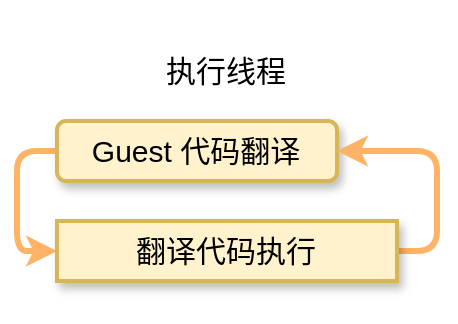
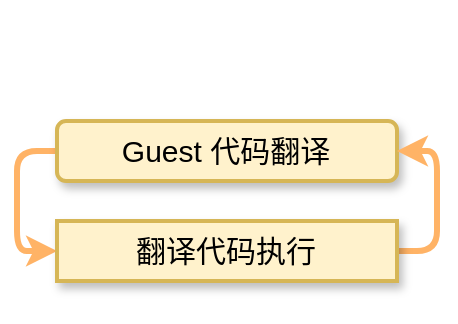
- <mxCell id="6" value="执行线程" style="text;html=1;strokeColor=none;fillColor=none;align=center;verticalAlign=middle;whiteSpace=wrap;rounded=0;fontSize=15;" parent="1" vertex="1"><mxGeometry x="55" y="20" width="100" height="30" as="geometry" /></mxCell>
- <mxCell id="3" value="Guest 代码翻译" style="rounded=1;whiteSpace=wrap;html=1;fillColor=#fff2cc;strokeColor=#d6b656;fontSize=15;gradientColor=none;strokeWidth=2;glass=0;sketch=0;shadow=1;" parent="1" vertex="1"><mxGeometry x="20" y="60" width="140" height="30" as="geometry" /></mxCell>
+ <mxCell id="3" value="Guest 代码翻译" style="rounded=1;whiteSpace=wrap;html=1;fillColor=#fff2cc;strokeColor=#d6b656;fontSize=15;gradientColor=none;strokeWidth=2;glass=0;sketch=0;shadow=1;" parent="1" vertex="1"><mxGeometry x="20" y="60" width="170" height="30" as="geometry" /></mxCell>
